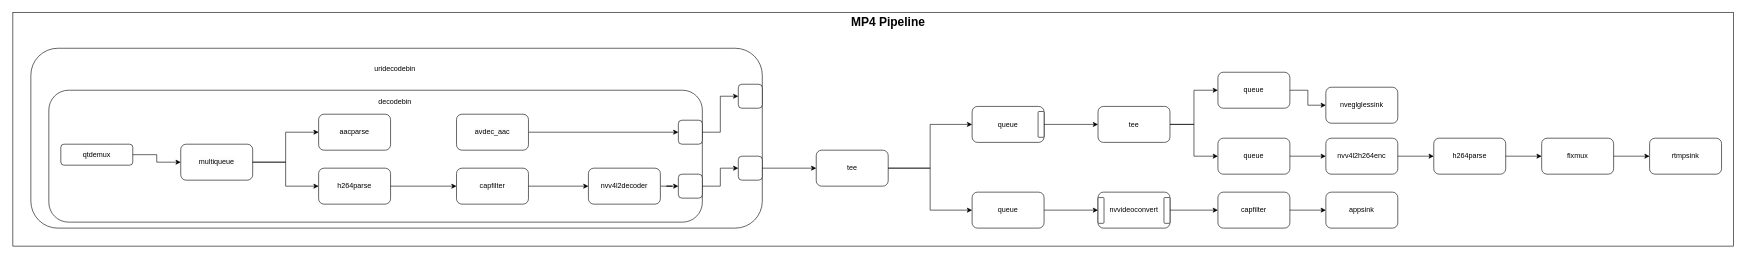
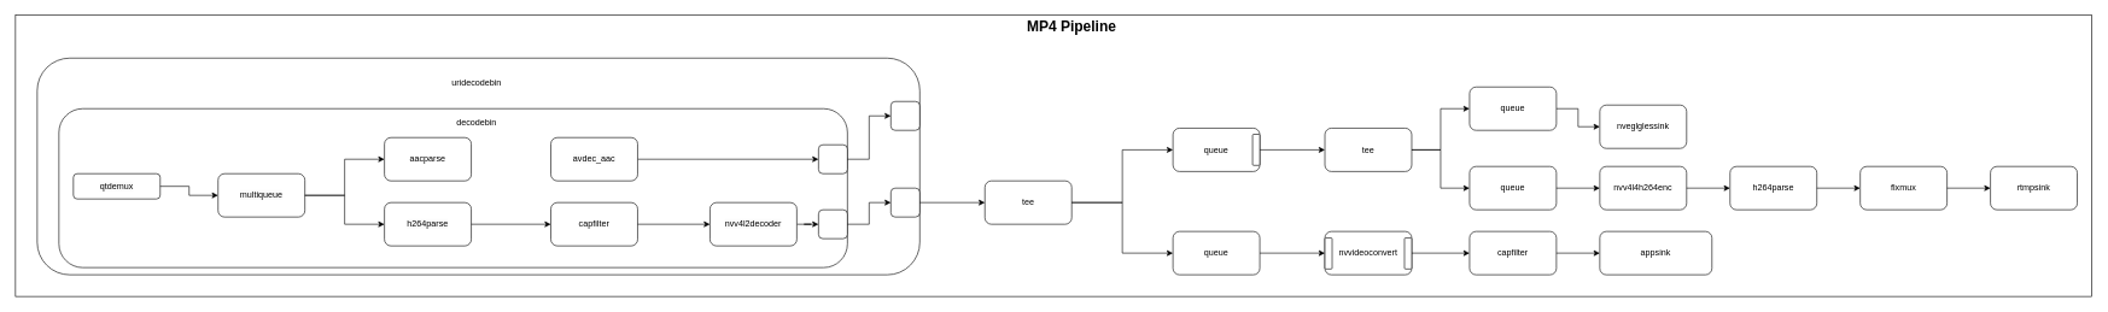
- <mxCell id="32" value="nvv4l2h264enc" style="rounded=1;whiteSpace=wrap;html=1;" parent="1" vertex="1"><mxGeometry x="2210" y="230" width="120" height="60" as="geometry" /></mxCell>
+ <mxCell id="32" value="nvv4l4h264enc" style="rounded=1;whiteSpace=wrap;html=1;" parent="1" vertex="1"><mxGeometry x="2210" y="230" width="120" height="60" as="geometry" /></mxCell>
- <mxCell id="40" value="appsink" style="rounded=1;whiteSpace=wrap;html=1;" parent="1" vertex="1"><mxGeometry x="2210" y="320" width="120" height="60" as="geometry" /></mxCell>
+ <mxCell id="40" value="appsink" style="rounded=1;whiteSpace=wrap;html=1;" parent="1" vertex="1"><mxGeometry x="2210" y="320" width="155" height="60" as="geometry" /></mxCell>
